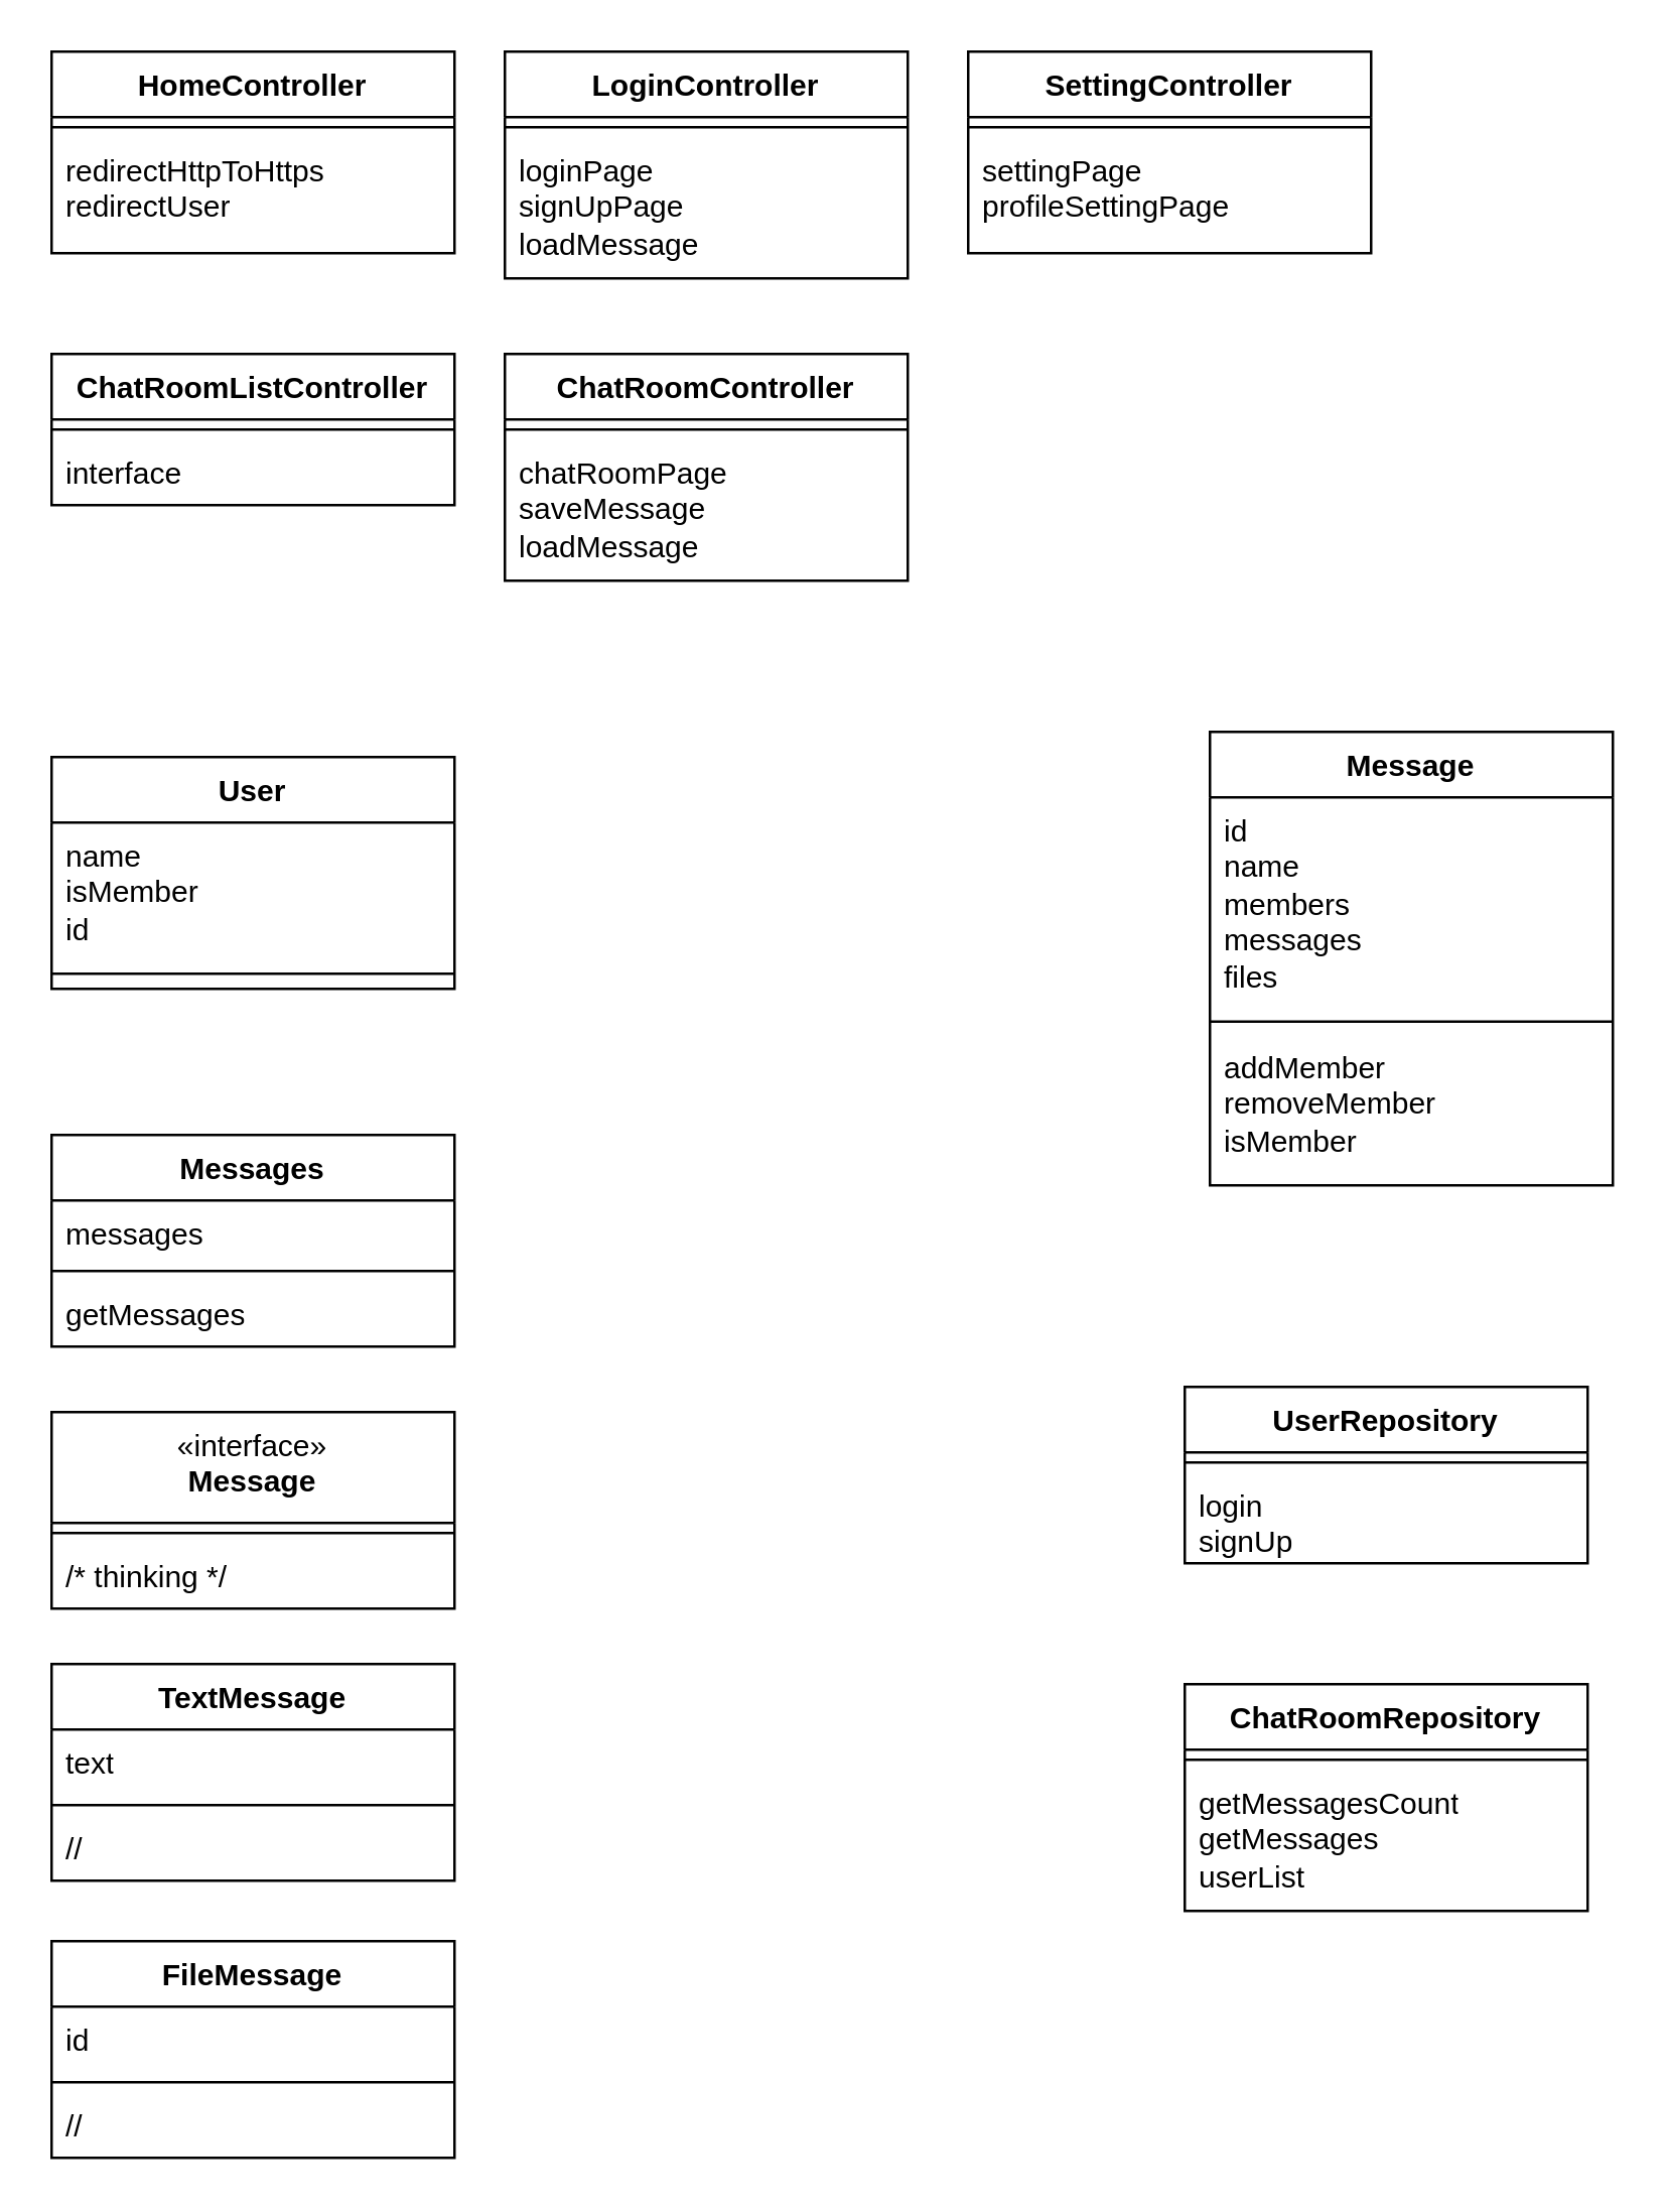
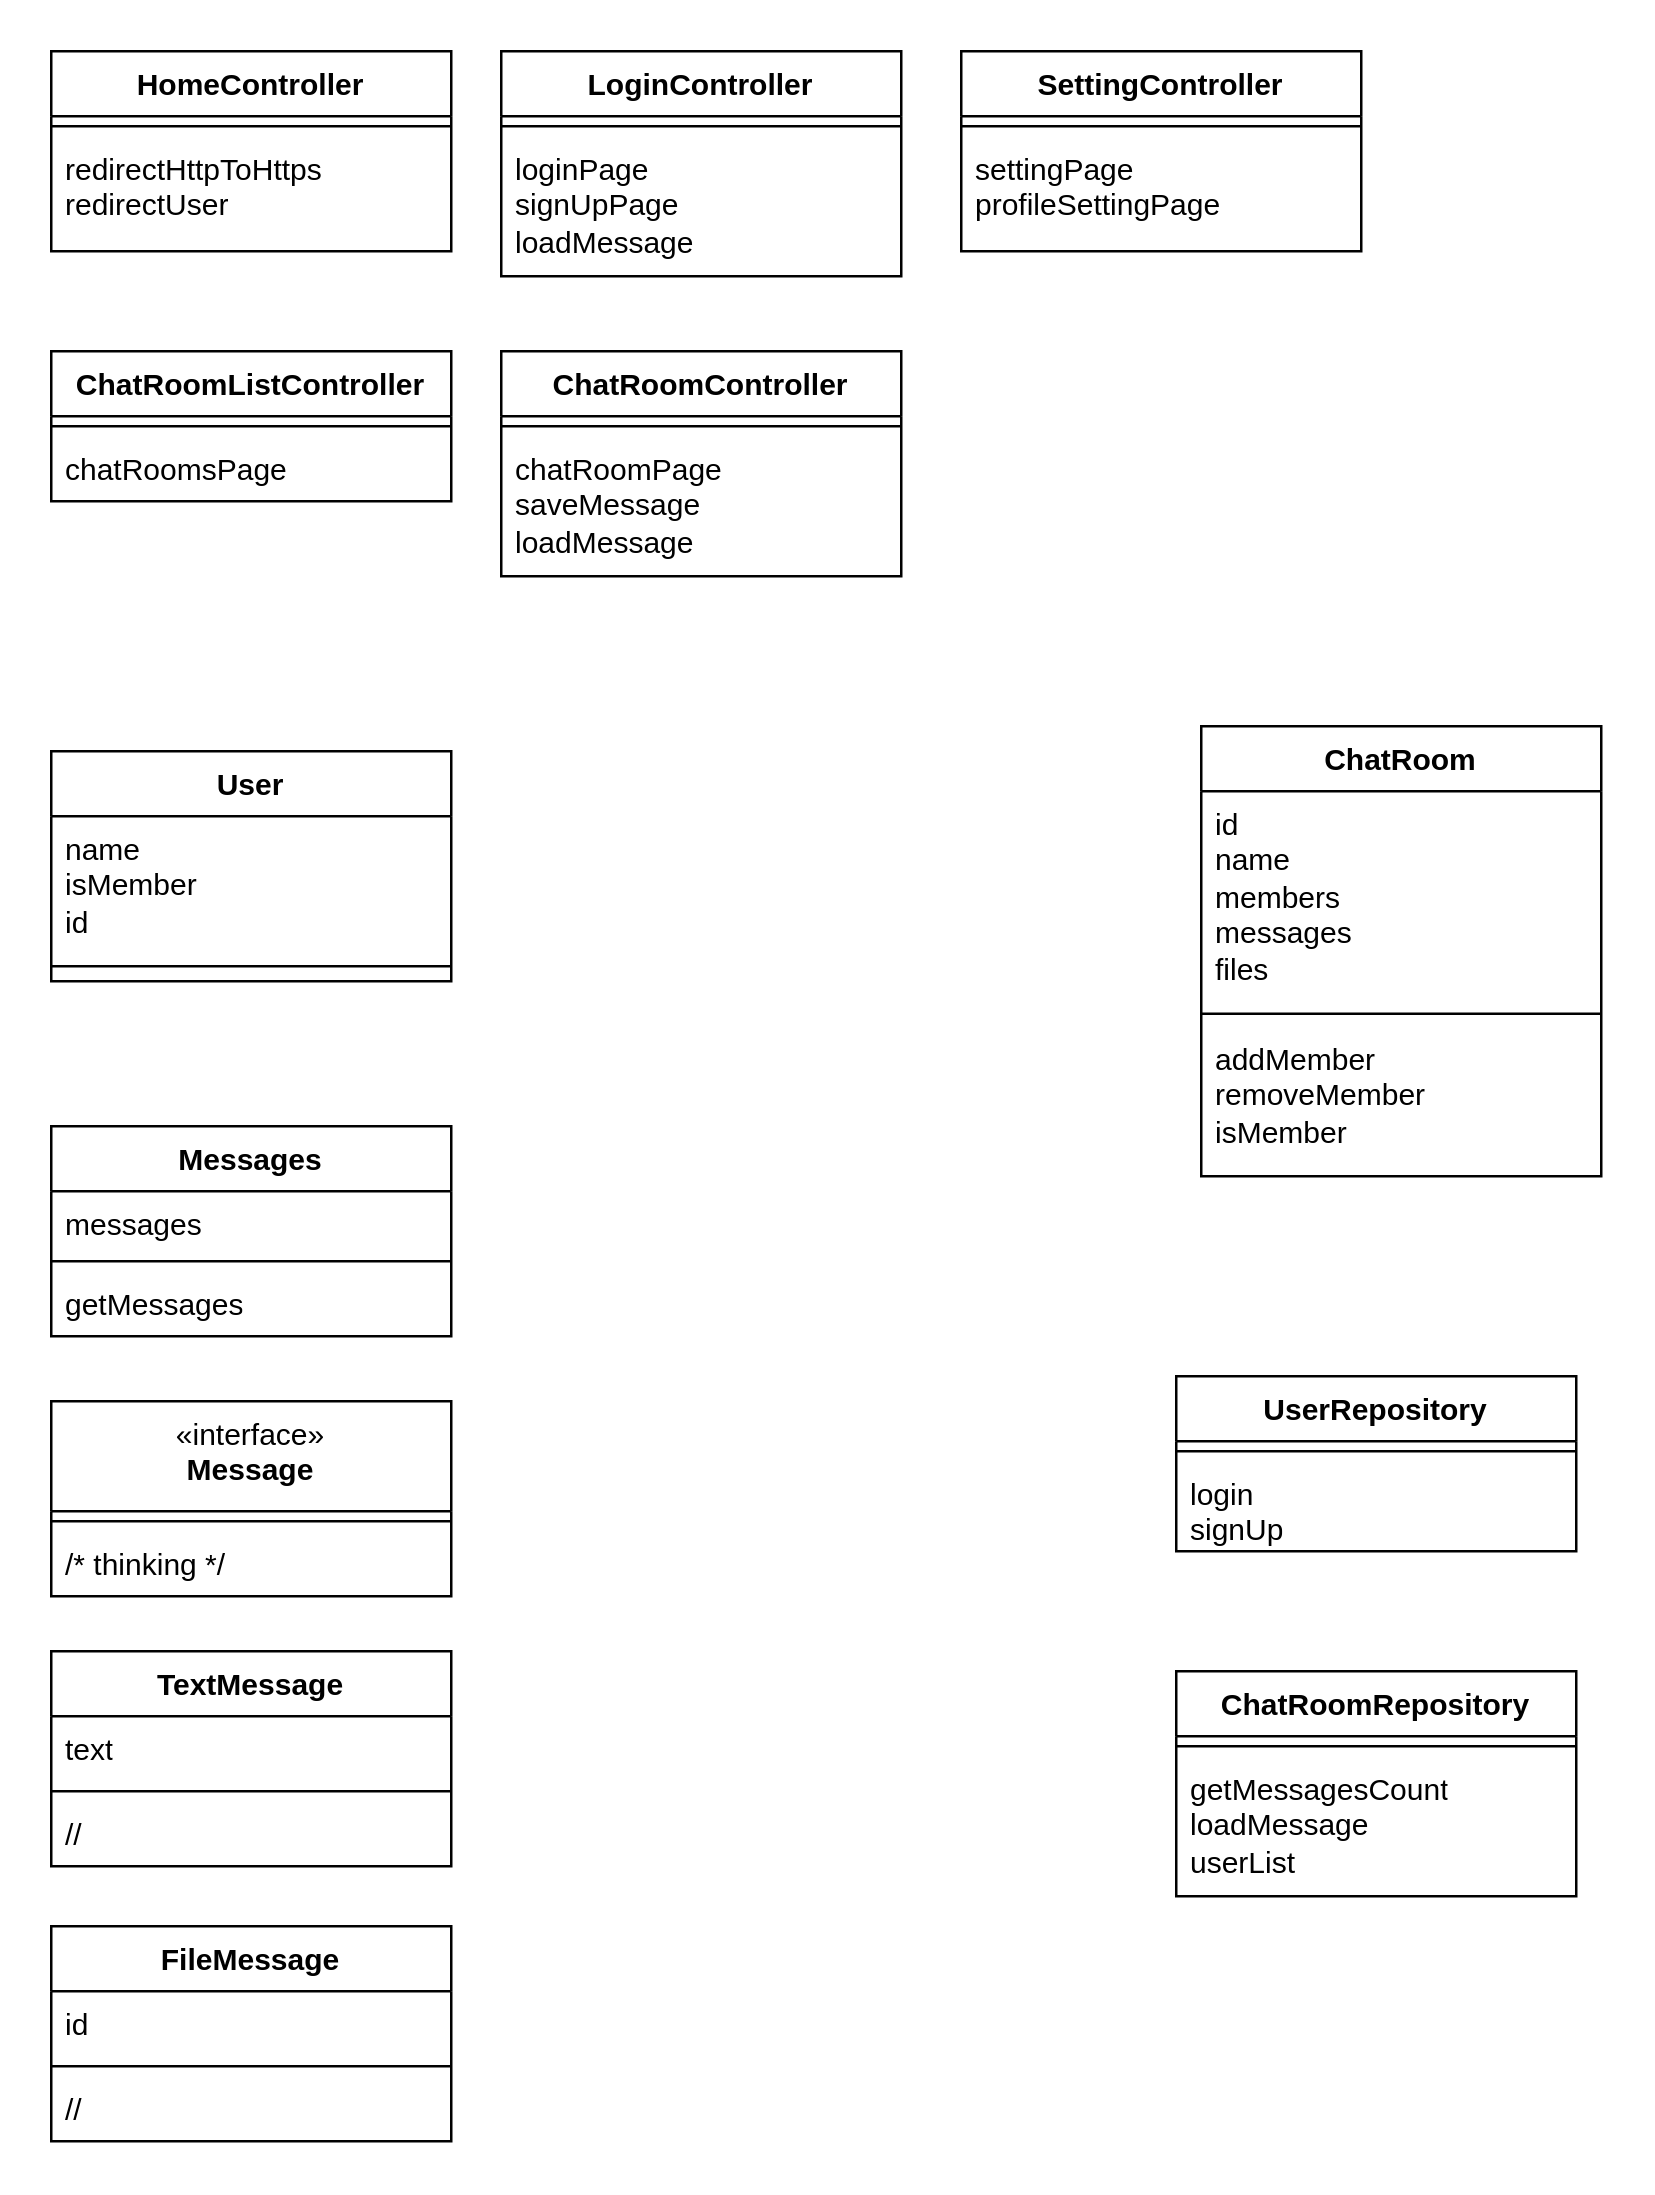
- <mxCell id="10" value="interface" style="text;strokeColor=none;fillColor=none;align=left;verticalAlign=top;spacingLeft=4;spacingRight=4;overflow=hidden;rotatable=0;points=[[0,0.5],[1,0.5]];portConstraint=eastwest;whiteSpace=wrap;html=1;" parent="8" vertex="1"><mxGeometry y="34" width="160" height="26" as="geometry" /></mxCell>
+ <mxCell id="10" value="chatRoomsPage" style="text;strokeColor=none;fillColor=none;align=left;verticalAlign=top;spacingLeft=4;spacingRight=4;overflow=hidden;rotatable=0;points=[[0,0.5],[1,0.5]];portConstraint=eastwest;whiteSpace=wrap;html=1;" parent="8" vertex="1"><mxGeometry y="34" width="160" height="26" as="geometry" /></mxCell>
- <mxCell id="20" value="Message" style="swimlane;fontStyle=1;align=center;verticalAlign=top;childLayout=stackLayout;horizontal=1;startSize=26;horizontalStack=0;resizeParent=1;resizeParentMax=0;resizeLast=0;collapsible=1;marginBottom=0;whiteSpace=wrap;html=1;" vertex="1" parent="1"><mxGeometry x="480" y="290" width="160" height="180" as="geometry" /></mxCell>
+ <mxCell id="20" value="ChatRoom" style="swimlane;fontStyle=1;align=center;verticalAlign=top;childLayout=stackLayout;horizontal=1;startSize=26;horizontalStack=0;resizeParent=1;resizeParentMax=0;resizeLast=0;collapsible=1;marginBottom=0;whiteSpace=wrap;html=1;" vertex="1" parent="1"><mxGeometry x="480" y="290" width="160" height="180" as="geometry" /></mxCell>
- <mxCell id="44" value="&lt;div&gt;getMessagesCount&lt;/div&gt;getMessages&lt;div&gt;userList&lt;/div&gt;" style="text;strokeColor=none;fillColor=none;align=left;verticalAlign=top;spacingLeft=4;spacingRight=4;overflow=hidden;rotatable=0;points=[[0,0.5],[1,0.5]];portConstraint=eastwest;whiteSpace=wrap;html=1;" vertex="1" parent="42"><mxGeometry y="34" width="160" height="56" as="geometry" /></mxCell>
+ <mxCell id="44" value="&lt;div&gt;getMessagesCount&lt;/div&gt;loadMessage&lt;div&gt;userList&lt;/div&gt;" style="text;strokeColor=none;fillColor=none;align=left;verticalAlign=top;spacingLeft=4;spacingRight=4;overflow=hidden;rotatable=0;points=[[0,0.5],[1,0.5]];portConstraint=eastwest;whiteSpace=wrap;html=1;" vertex="1" parent="42"><mxGeometry y="34" width="160" height="56" as="geometry" /></mxCell>
